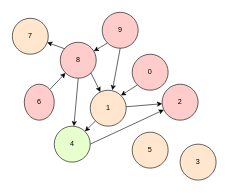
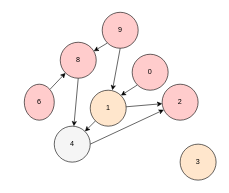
- <mxCell id="6" value="7" style="ellipse;whiteSpace=wrap;html=1;fillColor=#FFE6CC;" parent="1" vertex="1"><mxGeometry x="20" y="30" width="60" height="60" as="geometry" /></mxCell>
- <mxCell id="2" style="rounded=0;orthogonalLoop=1;jettySize=auto;html=1;exitX=1;exitY=0.5;exitDx=0;exitDy=0;" parent="1" source="5" target="6" edge="1"><mxGeometry relative="1" as="geometry" /></mxCell>
- <mxCell id="4" style="edgeStyle=none;rounded=0;orthogonalLoop=1;jettySize=auto;html=1;exitX=1;exitY=1;exitDx=0;exitDy=0;" parent="1" source="5" target="14" edge="1"><mxGeometry relative="1" as="geometry" /></mxCell>
- <mxCell id="10" value="4" style="ellipse;whiteSpace=wrap;html=1;fillColor=#E6FFCC;" parent="1" vertex="1"><mxGeometry x="90" y="210" width="60" height="60" as="geometry" /></mxCell>
+ <mxCell id="10" value="4" style="ellipse;whiteSpace=wrap;html=1;fillColor=#f5f5f5;" parent="1" vertex="1"><mxGeometry x="90" y="210" width="60" height="60" as="geometry" /></mxCell>
- <mxCell id="11" value="5" style="ellipse;whiteSpace=wrap;html=1;fillColor=#FFE6CC;" parent="1" vertex="1"><mxGeometry x="220" y="220" width="60" height="60" as="geometry" /></mxCell>
